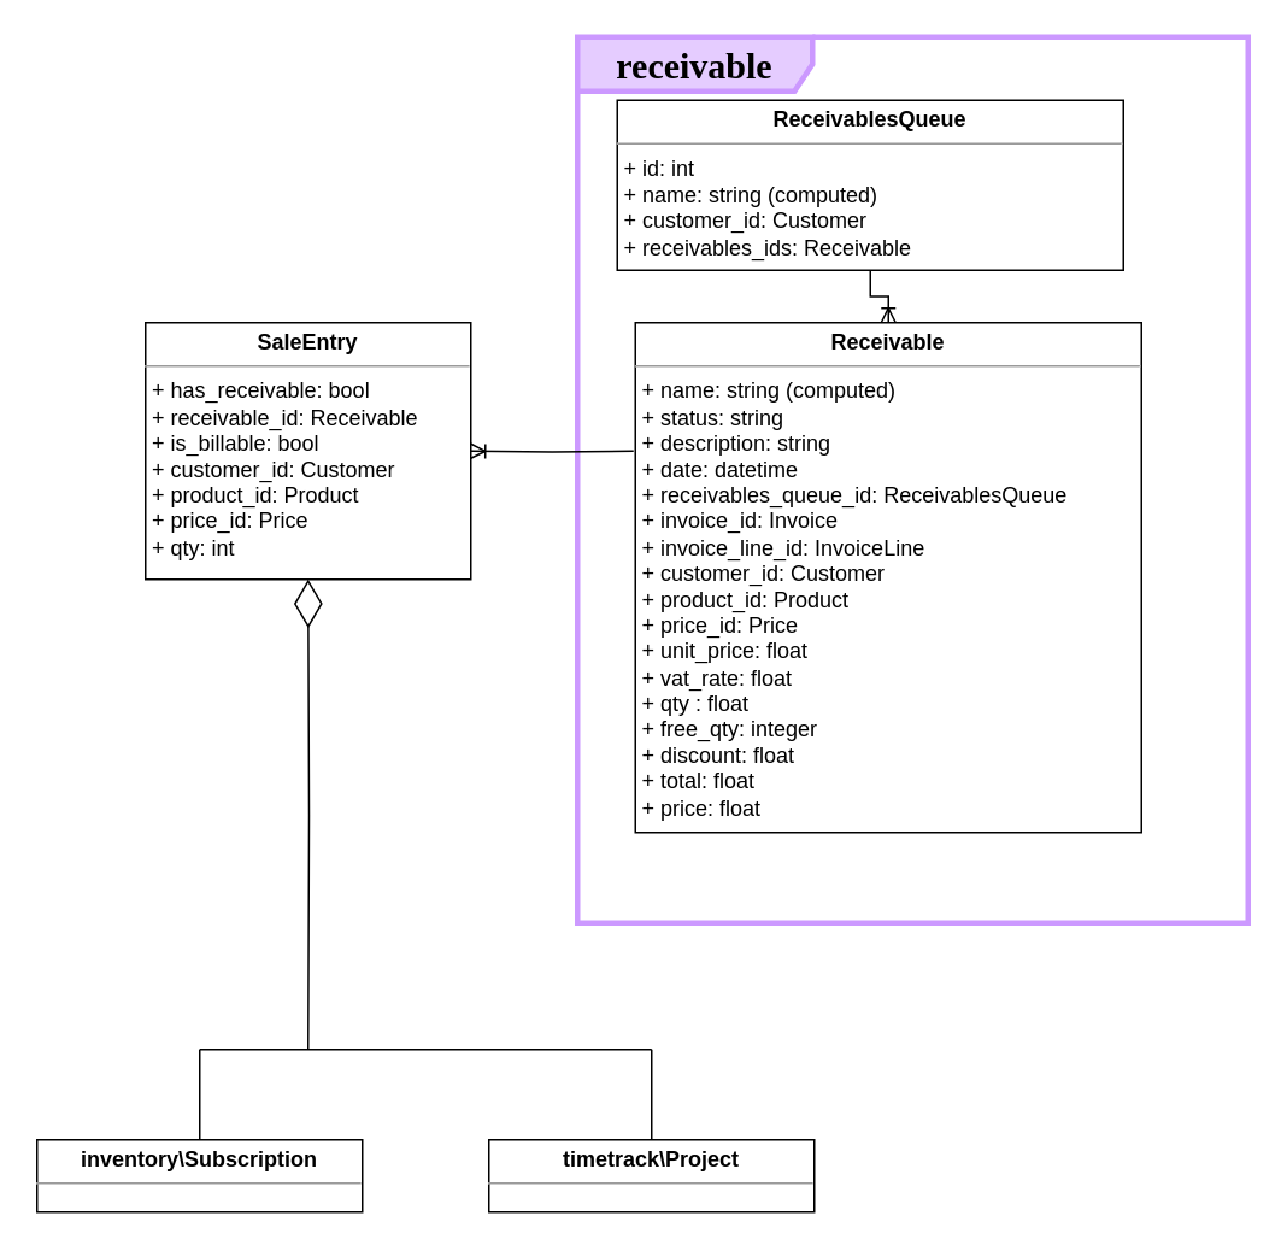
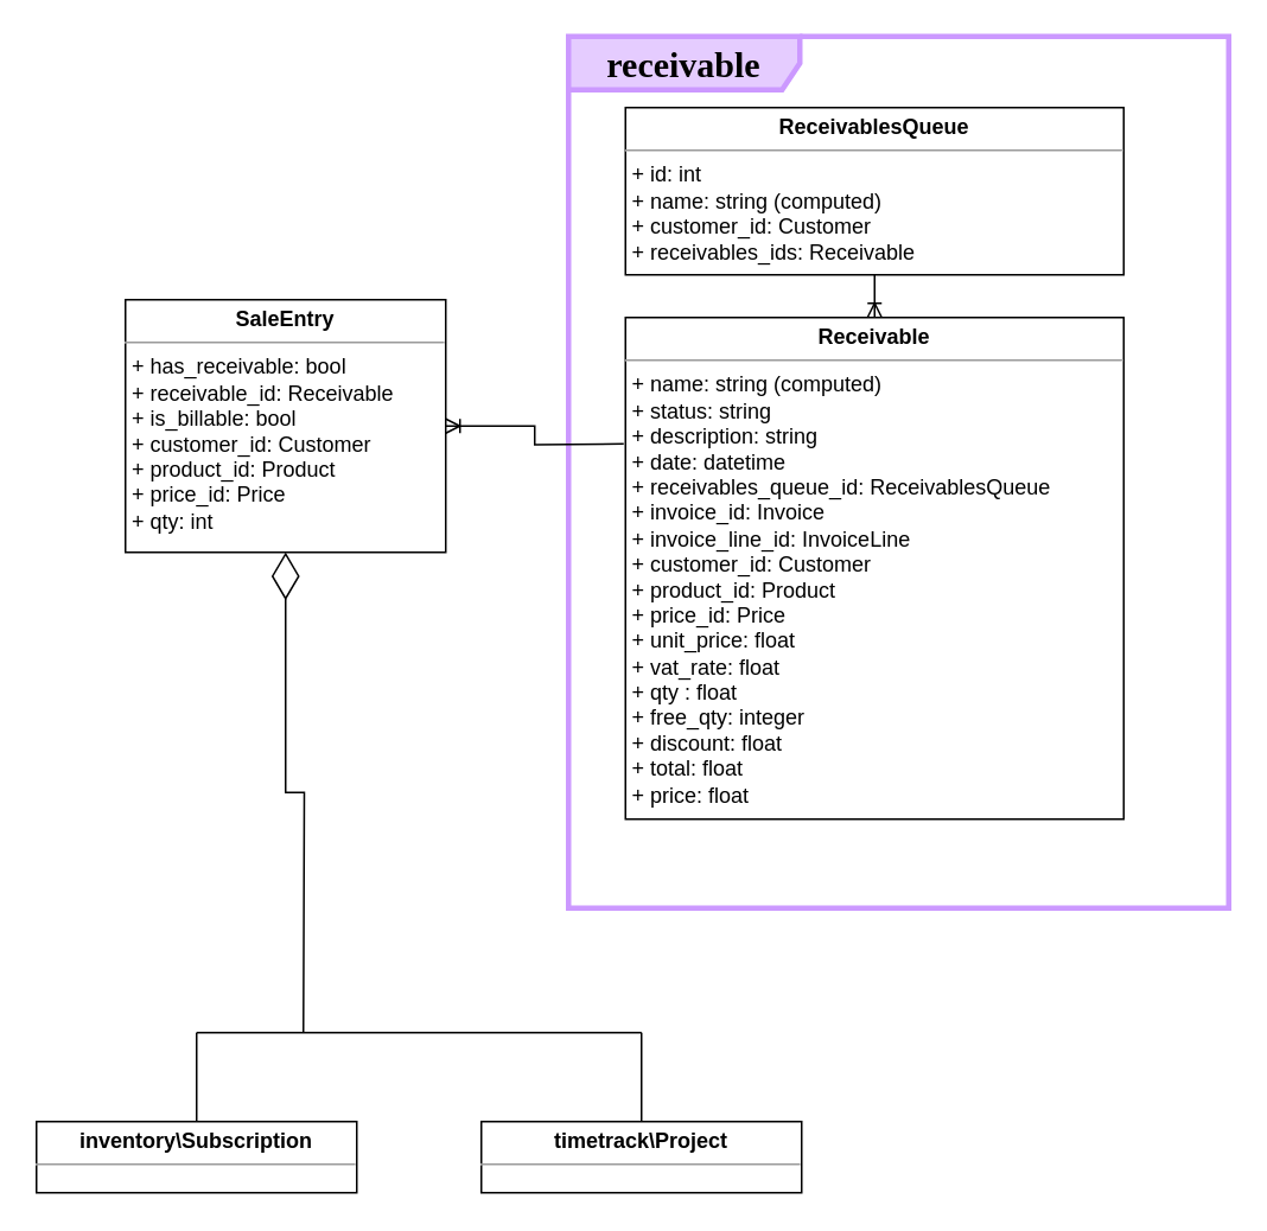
- <mxCell id="4" value="&lt;p style=&quot;margin: 0px ; margin-top: 4px ; text-align: center&quot;&gt;&lt;b&gt;ReceivablesQueue&lt;/b&gt;&lt;/p&gt;&lt;hr size=&quot;1&quot;&gt;&lt;p style=&quot;margin: 0px ; margin-left: 4px&quot;&gt;+ id: int&lt;/p&gt;&lt;p style=&quot;border-color: var(--border-color); margin: 0px 0px 0px 4px;&quot;&gt;+ name: string (computed)&lt;br&gt;&lt;/p&gt;&lt;p style=&quot;border-color: var(--border-color); margin: 0px 0px 0px 4px;&quot;&gt;+ customer_id: Customer&lt;/p&gt;&lt;p style=&quot;border-color: var(--border-color); margin: 0px 0px 0px 4px;&quot;&gt;&lt;span style=&quot;background-color: initial;&quot;&gt;+ receivables_ids: Receivable&lt;/span&gt;&lt;br&gt;&lt;/p&gt;&lt;p style=&quot;margin: 0px 0px 0px 4px;&quot;&gt;&lt;br&gt;&lt;/p&gt;&lt;p style=&quot;margin: 0px 0px 0px 4px;&quot;&gt;&lt;br&gt;&lt;/p&gt;&lt;p style=&quot;margin: 0px 0px 0px 4px;&quot;&gt;&lt;br&gt;&lt;/p&gt;&lt;p style=&quot;margin: 0px 0px 0px 4px;&quot;&gt;&lt;br&gt;&lt;/p&gt;&lt;p style=&quot;margin: 0px 0px 0px 4px;&quot;&gt;&lt;br&gt;&lt;/p&gt;&lt;p style=&quot;margin: 0px 0px 0px 4px;&quot;&gt;&lt;br&gt;&lt;/p&gt;&lt;p style=&quot;margin: 0px 0px 0px 4px;&quot;&gt;&lt;br&gt;&lt;/p&gt;" style="verticalAlign=top;align=left;overflow=fill;fontSize=12;fontFamily=Helvetica;html=1;rounded=0;shadow=0;comic=0;labelBackgroundColor=none;strokeWidth=1" parent="1" vertex="1"><mxGeometry x="341" y="55" width="280" height="94" as="geometry" /></mxCell>
+ <mxCell id="4" value="&lt;p style=&quot;margin: 0px ; margin-top: 4px ; text-align: center&quot;&gt;&lt;b&gt;ReceivablesQueue&lt;/b&gt;&lt;/p&gt;&lt;hr size=&quot;1&quot;&gt;&lt;p style=&quot;margin: 0px ; margin-left: 4px&quot;&gt;+ id: int&lt;/p&gt;&lt;p style=&quot;border-color: var(--border-color); margin: 0px 0px 0px 4px;&quot;&gt;+ name: string (computed)&lt;br&gt;&lt;/p&gt;&lt;p style=&quot;border-color: var(--border-color); margin: 0px 0px 0px 4px;&quot;&gt;+ customer_id: Customer&lt;/p&gt;&lt;p style=&quot;border-color: var(--border-color); margin: 0px 0px 0px 4px;&quot;&gt;&lt;span style=&quot;background-color: initial;&quot;&gt;+ receivables_ids: Receivable&lt;/span&gt;&lt;br&gt;&lt;/p&gt;&lt;p style=&quot;margin: 0px 0px 0px 4px;&quot;&gt;&lt;br&gt;&lt;/p&gt;&lt;p style=&quot;margin: 0px 0px 0px 4px;&quot;&gt;&lt;br&gt;&lt;/p&gt;&lt;p style=&quot;margin: 0px 0px 0px 4px;&quot;&gt;&lt;br&gt;&lt;/p&gt;&lt;p style=&quot;margin: 0px 0px 0px 4px;&quot;&gt;&lt;br&gt;&lt;/p&gt;&lt;p style=&quot;margin: 0px 0px 0px 4px;&quot;&gt;&lt;br&gt;&lt;/p&gt;&lt;p style=&quot;margin: 0px 0px 0px 4px;&quot;&gt;&lt;br&gt;&lt;/p&gt;&lt;p style=&quot;margin: 0px 0px 0px 4px;&quot;&gt;&lt;br&gt;&lt;/p&gt;" style="verticalAlign=top;align=left;overflow=fill;fontSize=12;fontFamily=Helvetica;html=1;rounded=0;shadow=0;comic=0;labelBackgroundColor=none;strokeWidth=1" parent="1" vertex="1"><mxGeometry x="351" y="60" width="280" height="94" as="geometry" /></mxCell>
- <mxCell id="6" value="&lt;p style=&quot;margin: 0px ; margin-top: 4px ; text-align: center&quot;&gt;&lt;b&gt;SaleEntry&lt;/b&gt;&lt;/p&gt;&lt;hr size=&quot;1&quot;&gt;&lt;p style=&quot;margin: 0px ; margin-left: 4px&quot;&gt;&lt;span style=&quot;background-color: initial;&quot;&gt;+ has_receivable: bool&lt;/span&gt;&lt;br&gt;&lt;/p&gt;&lt;p style=&quot;border-color: var(--border-color); margin: 0px 0px 0px 4px;&quot;&gt;&lt;span style=&quot;background-color: initial;&quot;&gt;+ receivable_id: Receivable&lt;/span&gt;&lt;br&gt;&lt;/p&gt;&lt;p style=&quot;border-color: var(--border-color); margin: 0px 0px 0px 4px;&quot;&gt;&lt;span style=&quot;background-color: initial;&quot;&gt;+ is_billable: bool&lt;/span&gt;&lt;/p&gt;&lt;p style=&quot;border-color: var(--border-color); margin: 0px 0px 0px 4px;&quot;&gt;&lt;span style=&quot;background-color: initial;&quot;&gt;+ customer_id: Customer&lt;/span&gt;&lt;/p&gt;&lt;p style=&quot;border-color: var(--border-color); margin: 0px 0px 0px 4px;&quot;&gt;&lt;span style=&quot;background-color: initial;&quot;&gt;+ product_id: Product&lt;/span&gt;&lt;/p&gt;&lt;p style=&quot;border-color: var(--border-color); margin: 0px 0px 0px 4px;&quot;&gt;&lt;span style=&quot;background-color: initial;&quot;&gt;+ price_id: Price&lt;/span&gt;&lt;/p&gt;&lt;p style=&quot;border-color: var(--border-color); margin: 0px 0px 0px 4px;&quot;&gt;&lt;span style=&quot;background-color: initial;&quot;&gt;+ qty: int&lt;/span&gt;&lt;/p&gt;&lt;p style=&quot;border-color: var(--border-color); margin: 0px 0px 0px 4px;&quot;&gt;&lt;span style=&quot;background-color: initial;&quot;&gt;&lt;br&gt;&lt;/span&gt;&lt;/p&gt;&lt;p style=&quot;margin: 0px 0px 0px 4px;&quot;&gt;&lt;br&gt;&lt;/p&gt;&lt;p style=&quot;margin: 0px 0px 0px 4px;&quot;&gt;&lt;br&gt;&lt;/p&gt;&lt;p style=&quot;margin: 0px 0px 0px 4px;&quot;&gt;&lt;br&gt;&lt;/p&gt;&lt;p style=&quot;margin: 0px 0px 0px 4px;&quot;&gt;&lt;br&gt;&lt;/p&gt;&lt;p style=&quot;margin: 0px 0px 0px 4px;&quot;&gt;&lt;br&gt;&lt;/p&gt;" style="verticalAlign=top;align=left;overflow=fill;fontSize=12;fontFamily=Helvetica;html=1;rounded=0;shadow=0;comic=0;labelBackgroundColor=none;strokeWidth=1" parent="1" vertex="1"><mxGeometry x="80" y="178" width="180" height="142" as="geometry" /></mxCell>
+ <mxCell id="6" value="&lt;p style=&quot;margin: 0px ; margin-top: 4px ; text-align: center&quot;&gt;&lt;b&gt;SaleEntry&lt;/b&gt;&lt;/p&gt;&lt;hr size=&quot;1&quot;&gt;&lt;p style=&quot;margin: 0px ; margin-left: 4px&quot;&gt;&lt;span style=&quot;background-color: initial;&quot;&gt;+ has_receivable: bool&lt;/span&gt;&lt;br&gt;&lt;/p&gt;&lt;p style=&quot;border-color: var(--border-color); margin: 0px 0px 0px 4px;&quot;&gt;&lt;span style=&quot;background-color: initial;&quot;&gt;+ receivable_id: Receivable&lt;/span&gt;&lt;br&gt;&lt;/p&gt;&lt;p style=&quot;border-color: var(--border-color); margin: 0px 0px 0px 4px;&quot;&gt;&lt;span style=&quot;background-color: initial;&quot;&gt;+ is_billable: bool&lt;/span&gt;&lt;/p&gt;&lt;p style=&quot;border-color: var(--border-color); margin: 0px 0px 0px 4px;&quot;&gt;&lt;span style=&quot;background-color: initial;&quot;&gt;+ customer_id: Customer&lt;/span&gt;&lt;/p&gt;&lt;p style=&quot;border-color: var(--border-color); margin: 0px 0px 0px 4px;&quot;&gt;&lt;span style=&quot;background-color: initial;&quot;&gt;+ product_id: Product&lt;/span&gt;&lt;/p&gt;&lt;p style=&quot;border-color: var(--border-color); margin: 0px 0px 0px 4px;&quot;&gt;&lt;span style=&quot;background-color: initial;&quot;&gt;+ price_id: Price&lt;/span&gt;&lt;/p&gt;&lt;p style=&quot;border-color: var(--border-color); margin: 0px 0px 0px 4px;&quot;&gt;&lt;span style=&quot;background-color: initial;&quot;&gt;+ qty: int&lt;/span&gt;&lt;/p&gt;&lt;p style=&quot;border-color: var(--border-color); margin: 0px 0px 0px 4px;&quot;&gt;&lt;span style=&quot;background-color: initial;&quot;&gt;&lt;br&gt;&lt;/span&gt;&lt;/p&gt;&lt;p style=&quot;margin: 0px 0px 0px 4px;&quot;&gt;&lt;br&gt;&lt;/p&gt;&lt;p style=&quot;margin: 0px 0px 0px 4px;&quot;&gt;&lt;br&gt;&lt;/p&gt;&lt;p style=&quot;margin: 0px 0px 0px 4px;&quot;&gt;&lt;br&gt;&lt;/p&gt;&lt;p style=&quot;margin: 0px 0px 0px 4px;&quot;&gt;&lt;br&gt;&lt;/p&gt;&lt;p style=&quot;margin: 0px 0px 0px 4px;&quot;&gt;&lt;br&gt;&lt;/p&gt;" style="verticalAlign=top;align=left;overflow=fill;fontSize=12;fontFamily=Helvetica;html=1;rounded=0;shadow=0;comic=0;labelBackgroundColor=none;strokeWidth=1" parent="1" vertex="1"><mxGeometry x="70" y="168" width="180" height="142" as="geometry" /></mxCell>
